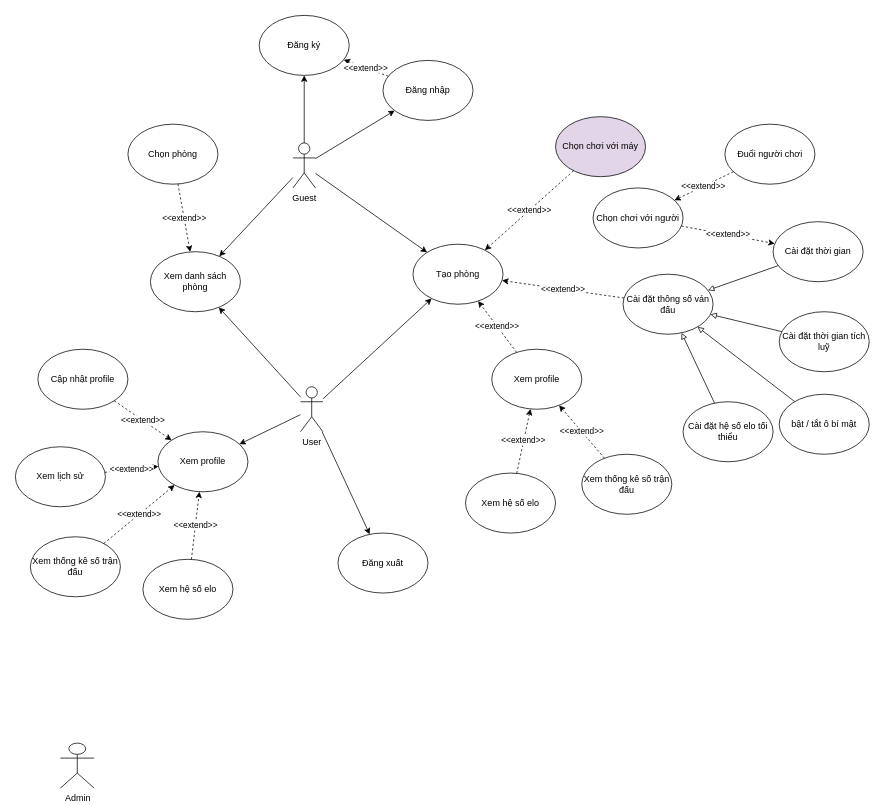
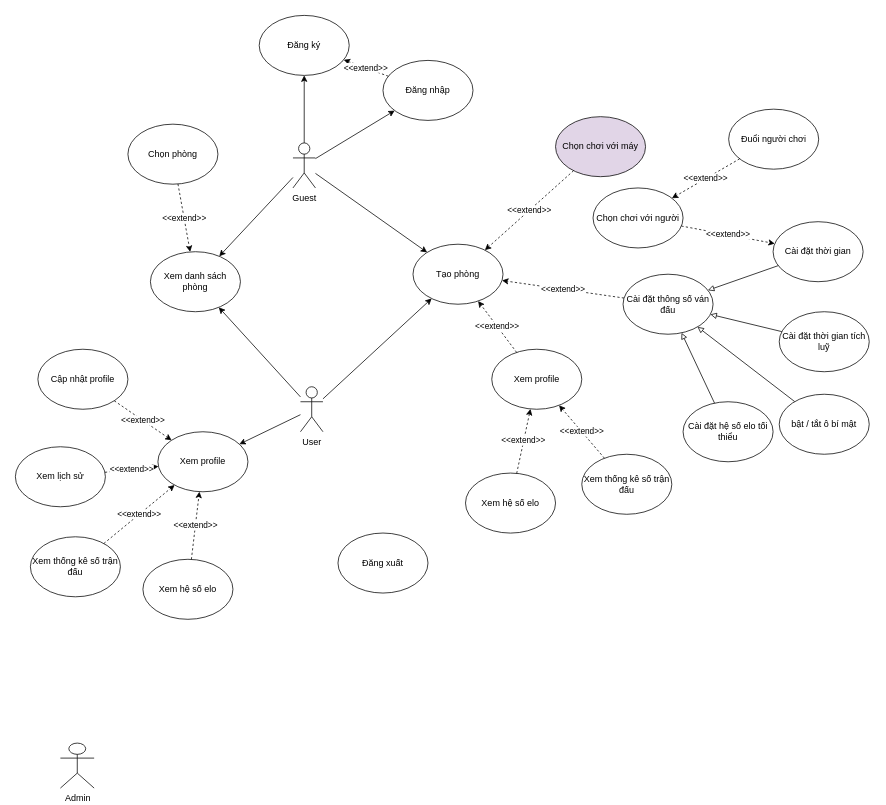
- <mxCell id="42" value="Đuổi người chơi" style="ellipse;whiteSpace=wrap;html=1;" parent="1" vertex="1"><mxGeometry x="965.78" y="165" width="120" height="80" as="geometry" /></mxCell>
+ <mxCell id="42" value="Đuổi người chơi" style="ellipse;whiteSpace=wrap;html=1;" parent="1" vertex="1"><mxGeometry x="970.78" y="145" width="120" height="80" as="geometry" /></mxCell>
- <mxCell id="23" style="edgeStyle=none;rounded=0;orthogonalLoop=1;jettySize=auto;html=1;" parent="1" source="5" target="24" edge="1"><mxGeometry relative="1" as="geometry"><mxPoint x="418.929" y="575" as="sourcePoint" /></mxGeometry></mxCell>
